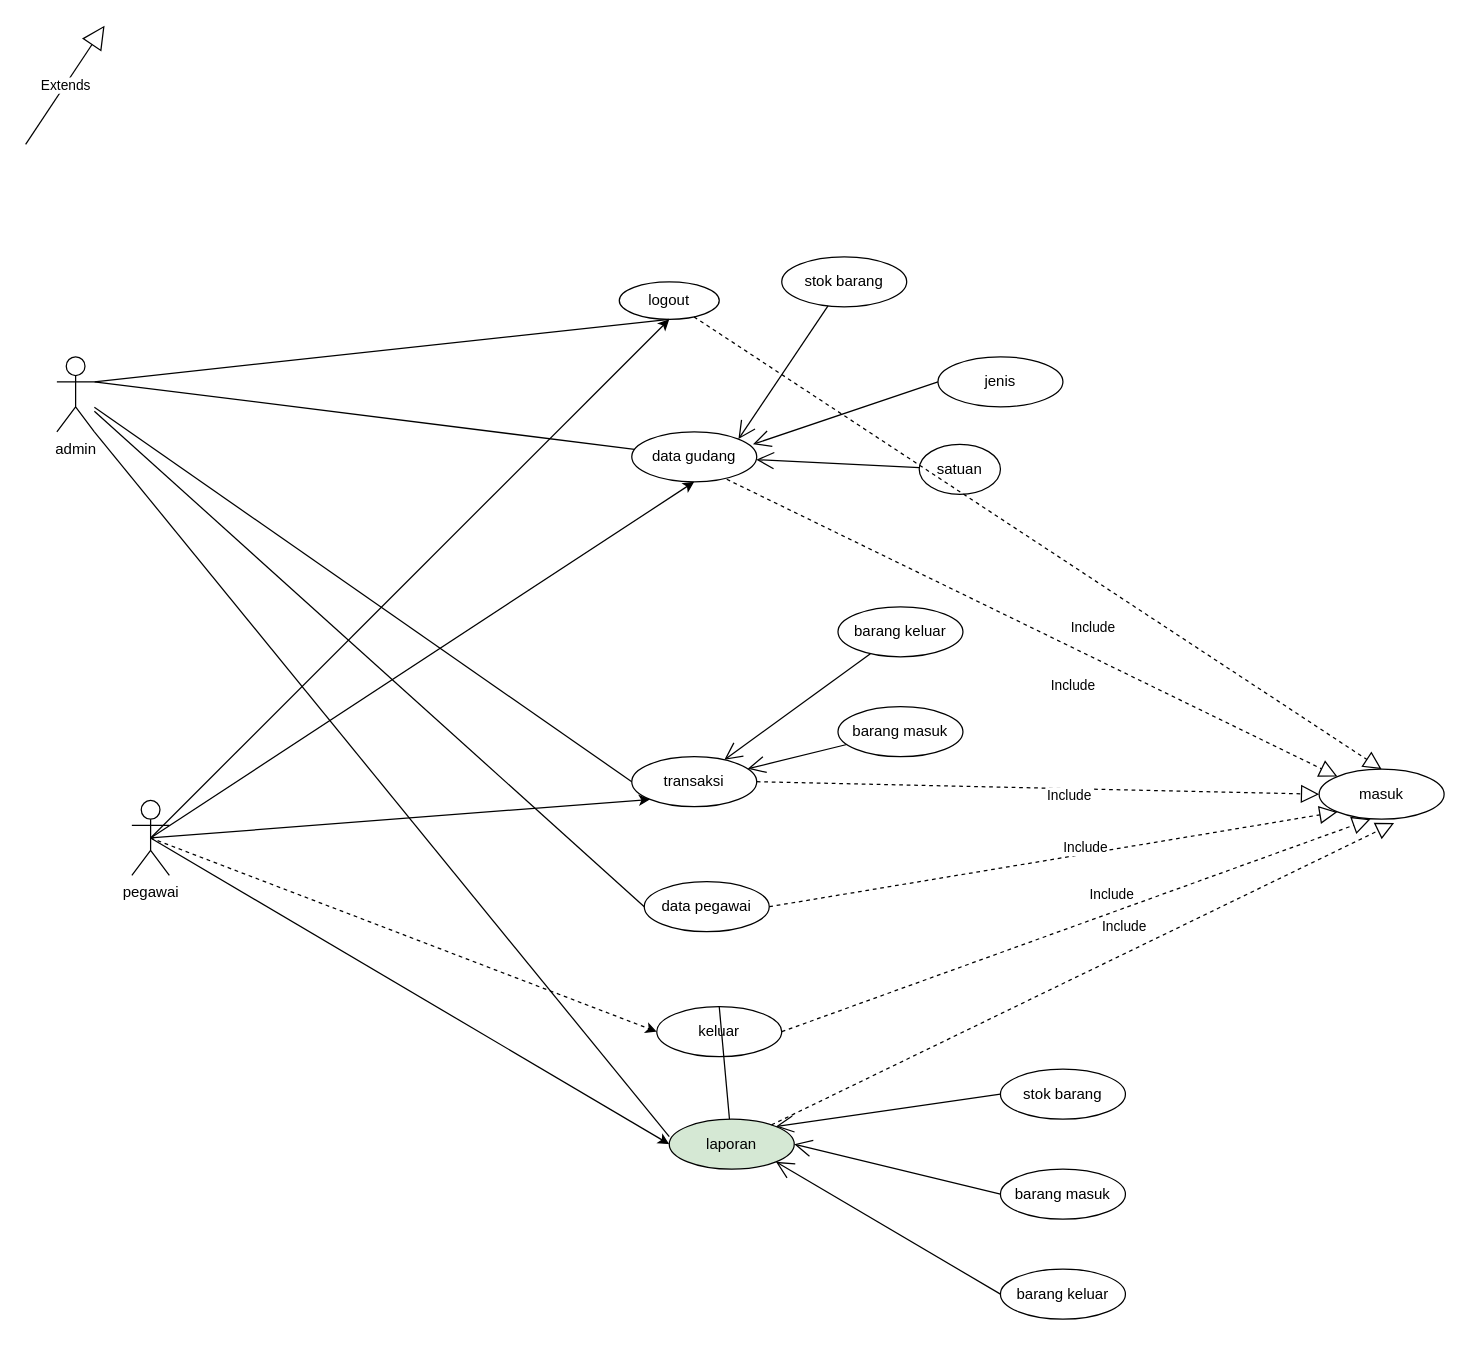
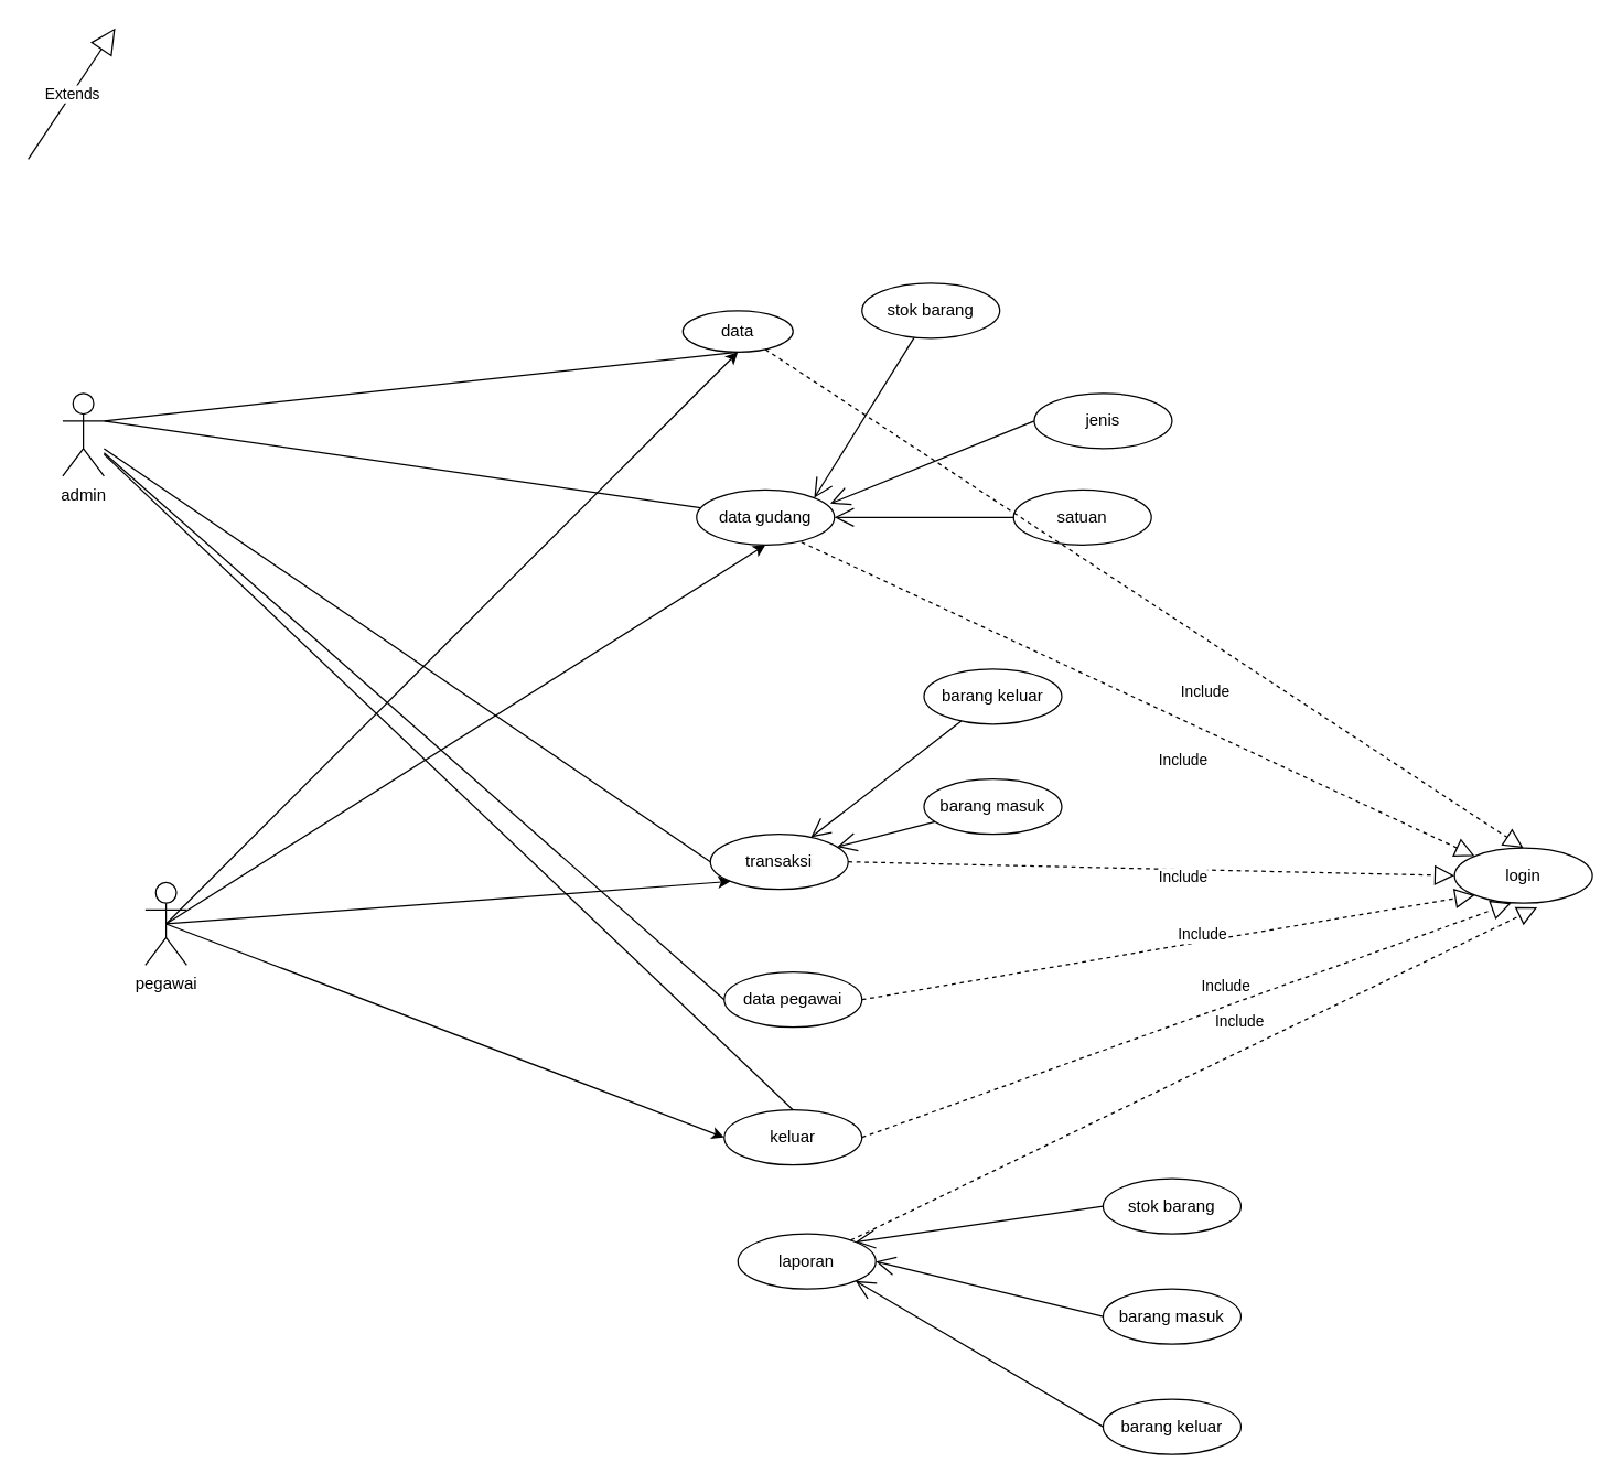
- <mxCell id="3" value="logout" style="ellipse;whiteSpace=wrap;html=1;" vertex="1" parent="1"><mxGeometry x="495" y="225" width="80" height="30" as="geometry" /></mxCell>
+ <mxCell id="3" value="data" style="ellipse;whiteSpace=wrap;html=1;" vertex="1" parent="1"><mxGeometry x="495" y="225" width="80" height="30" as="geometry" /></mxCell>
- <mxCell id="4" value="data gudang" style="ellipse;whiteSpace=wrap;html=1;" vertex="1" parent="1"><mxGeometry x="505" y="345" width="100" height="40" as="geometry" /></mxCell>
+ <mxCell id="4" value="data gudang" style="ellipse;whiteSpace=wrap;html=1;" vertex="1" parent="1"><mxGeometry x="505" y="355" width="100" height="40" as="geometry" /></mxCell>
- <mxCell id="6" value="satuan" style="ellipse;whiteSpace=wrap;html=1;" vertex="1" parent="1"><mxGeometry x="735" y="355" width="65" height="40" as="geometry" /></mxCell>
+ <mxCell id="6" value="satuan" style="ellipse;whiteSpace=wrap;html=1;" vertex="1" parent="1"><mxGeometry x="735" y="355" width="100" height="40" as="geometry" /></mxCell>
- <mxCell id="23" value="" style="endArrow=none;html=1;entryX=0;entryY=0.35;entryDx=0;entryDy=0;entryPerimeter=0;exitX=1;exitY=1;exitDx=0;exitDy=0;exitPerimeter=0;" edge="1" parent="1" source="2" target="22"><mxGeometry width="50" height="50" relative="1" as="geometry"><mxPoint x="365" y="625" as="sourcePoint" /><mxPoint x="775" y="985" as="targetPoint" /></mxGeometry></mxCell>
- <mxCell id="10" value="transaksi" style="ellipse;whiteSpace=wrap;html=1;" vertex="1" parent="1"><mxGeometry x="505" y="605" width="100" height="40" as="geometry" /></mxCell>
+ <mxCell id="10" value="transaksi" style="ellipse;whiteSpace=wrap;html=1;" vertex="1" parent="1"><mxGeometry x="515" y="605" width="100" height="40" as="geometry" /></mxCell>
- <mxCell id="30" value="masuk" style="ellipse;whiteSpace=wrap;html=1;" vertex="1" parent="1"><mxGeometry x="1055" y="615" width="100" height="40" as="geometry" /></mxCell>
+ <mxCell id="30" value="login" style="ellipse;whiteSpace=wrap;html=1;" vertex="1" parent="1"><mxGeometry x="1055" y="615" width="100" height="40" as="geometry" /></mxCell>
- <mxCell id="18" value="data pegawai" style="ellipse;whiteSpace=wrap;html=1;" vertex="1" parent="1"><mxGeometry x="515" y="705" width="100" height="40" as="geometry" /></mxCell>
+ <mxCell id="18" value="data pegawai" style="ellipse;whiteSpace=wrap;html=1;" vertex="1" parent="1"><mxGeometry x="525" y="705" width="100" height="40" as="geometry" /></mxCell>
- <mxCell id="49" value="" style="endArrow=classic;html=1;entryX=0;entryY=0.5;entryDx=0;entryDy=0;exitX=0.5;exitY=0.5;exitDx=0;exitDy=0;exitPerimeter=0;dashed=1;" edge="1" parent="1" source="43" target="20"><mxGeometry width="50" height="50" relative="1" as="geometry"><mxPoint x="175" y="1135" as="sourcePoint" /><mxPoint x="45" y="895" as="targetPoint" /></mxGeometry></mxCell>
+ <mxCell id="49" value="" style="endArrow=classic;html=1;entryX=0;entryY=0.5;entryDx=0;entryDy=0;exitX=0.5;exitY=0.5;exitDx=0;exitDy=0;exitPerimeter=0;" edge="1" parent="1" source="43" target="20"><mxGeometry width="50" height="50" relative="1" as="geometry"><mxPoint x="175" y="1135" as="sourcePoint" /><mxPoint x="45" y="895" as="targetPoint" /></mxGeometry></mxCell>
- <mxCell id="50" value="" style="endArrow=classic;html=1;entryX=0;entryY=0.5;entryDx=0;entryDy=0;exitX=0.5;exitY=0.5;exitDx=0;exitDy=0;exitPerimeter=0;" edge="1" parent="1" source="43" target="22"><mxGeometry width="50" height="50" relative="1" as="geometry"><mxPoint x="175" y="1135" as="sourcePoint" /><mxPoint x="325" y="1215" as="targetPoint" /></mxGeometry></mxCell>
- <mxCell id="21" value="" style="endArrow=none;html=1;exitX=0.5;exitY=0;exitDx=0;exitDy=0;" edge="1" parent="1" source="20" target="22"><mxGeometry width="50" height="50" relative="1" as="geometry"><mxPoint x="425" y="845" as="sourcePoint" /><mxPoint x="775" y="685" as="targetPoint" /></mxGeometry></mxCell>
+ <mxCell id="21" value="" style="endArrow=none;html=1;exitX=0.5;exitY=0;exitDx=0;exitDy=0;" edge="1" parent="1" source="20" target="2"><mxGeometry width="50" height="50" relative="1" as="geometry"><mxPoint x="425" y="845" as="sourcePoint" /><mxPoint x="775" y="685" as="targetPoint" /></mxGeometry></mxCell>
- <mxCell id="22" value="laporan" style="ellipse;whiteSpace=wrap;html=1;fillColor=#d5e8d4;" vertex="1" parent="1"><mxGeometry x="535" y="895" width="100" height="40" as="geometry" /></mxCell>
+ <mxCell id="22" value="laporan" style="ellipse;whiteSpace=wrap;html=1;" vertex="1" parent="1"><mxGeometry x="535" y="895" width="100" height="40" as="geometry" /></mxCell>
